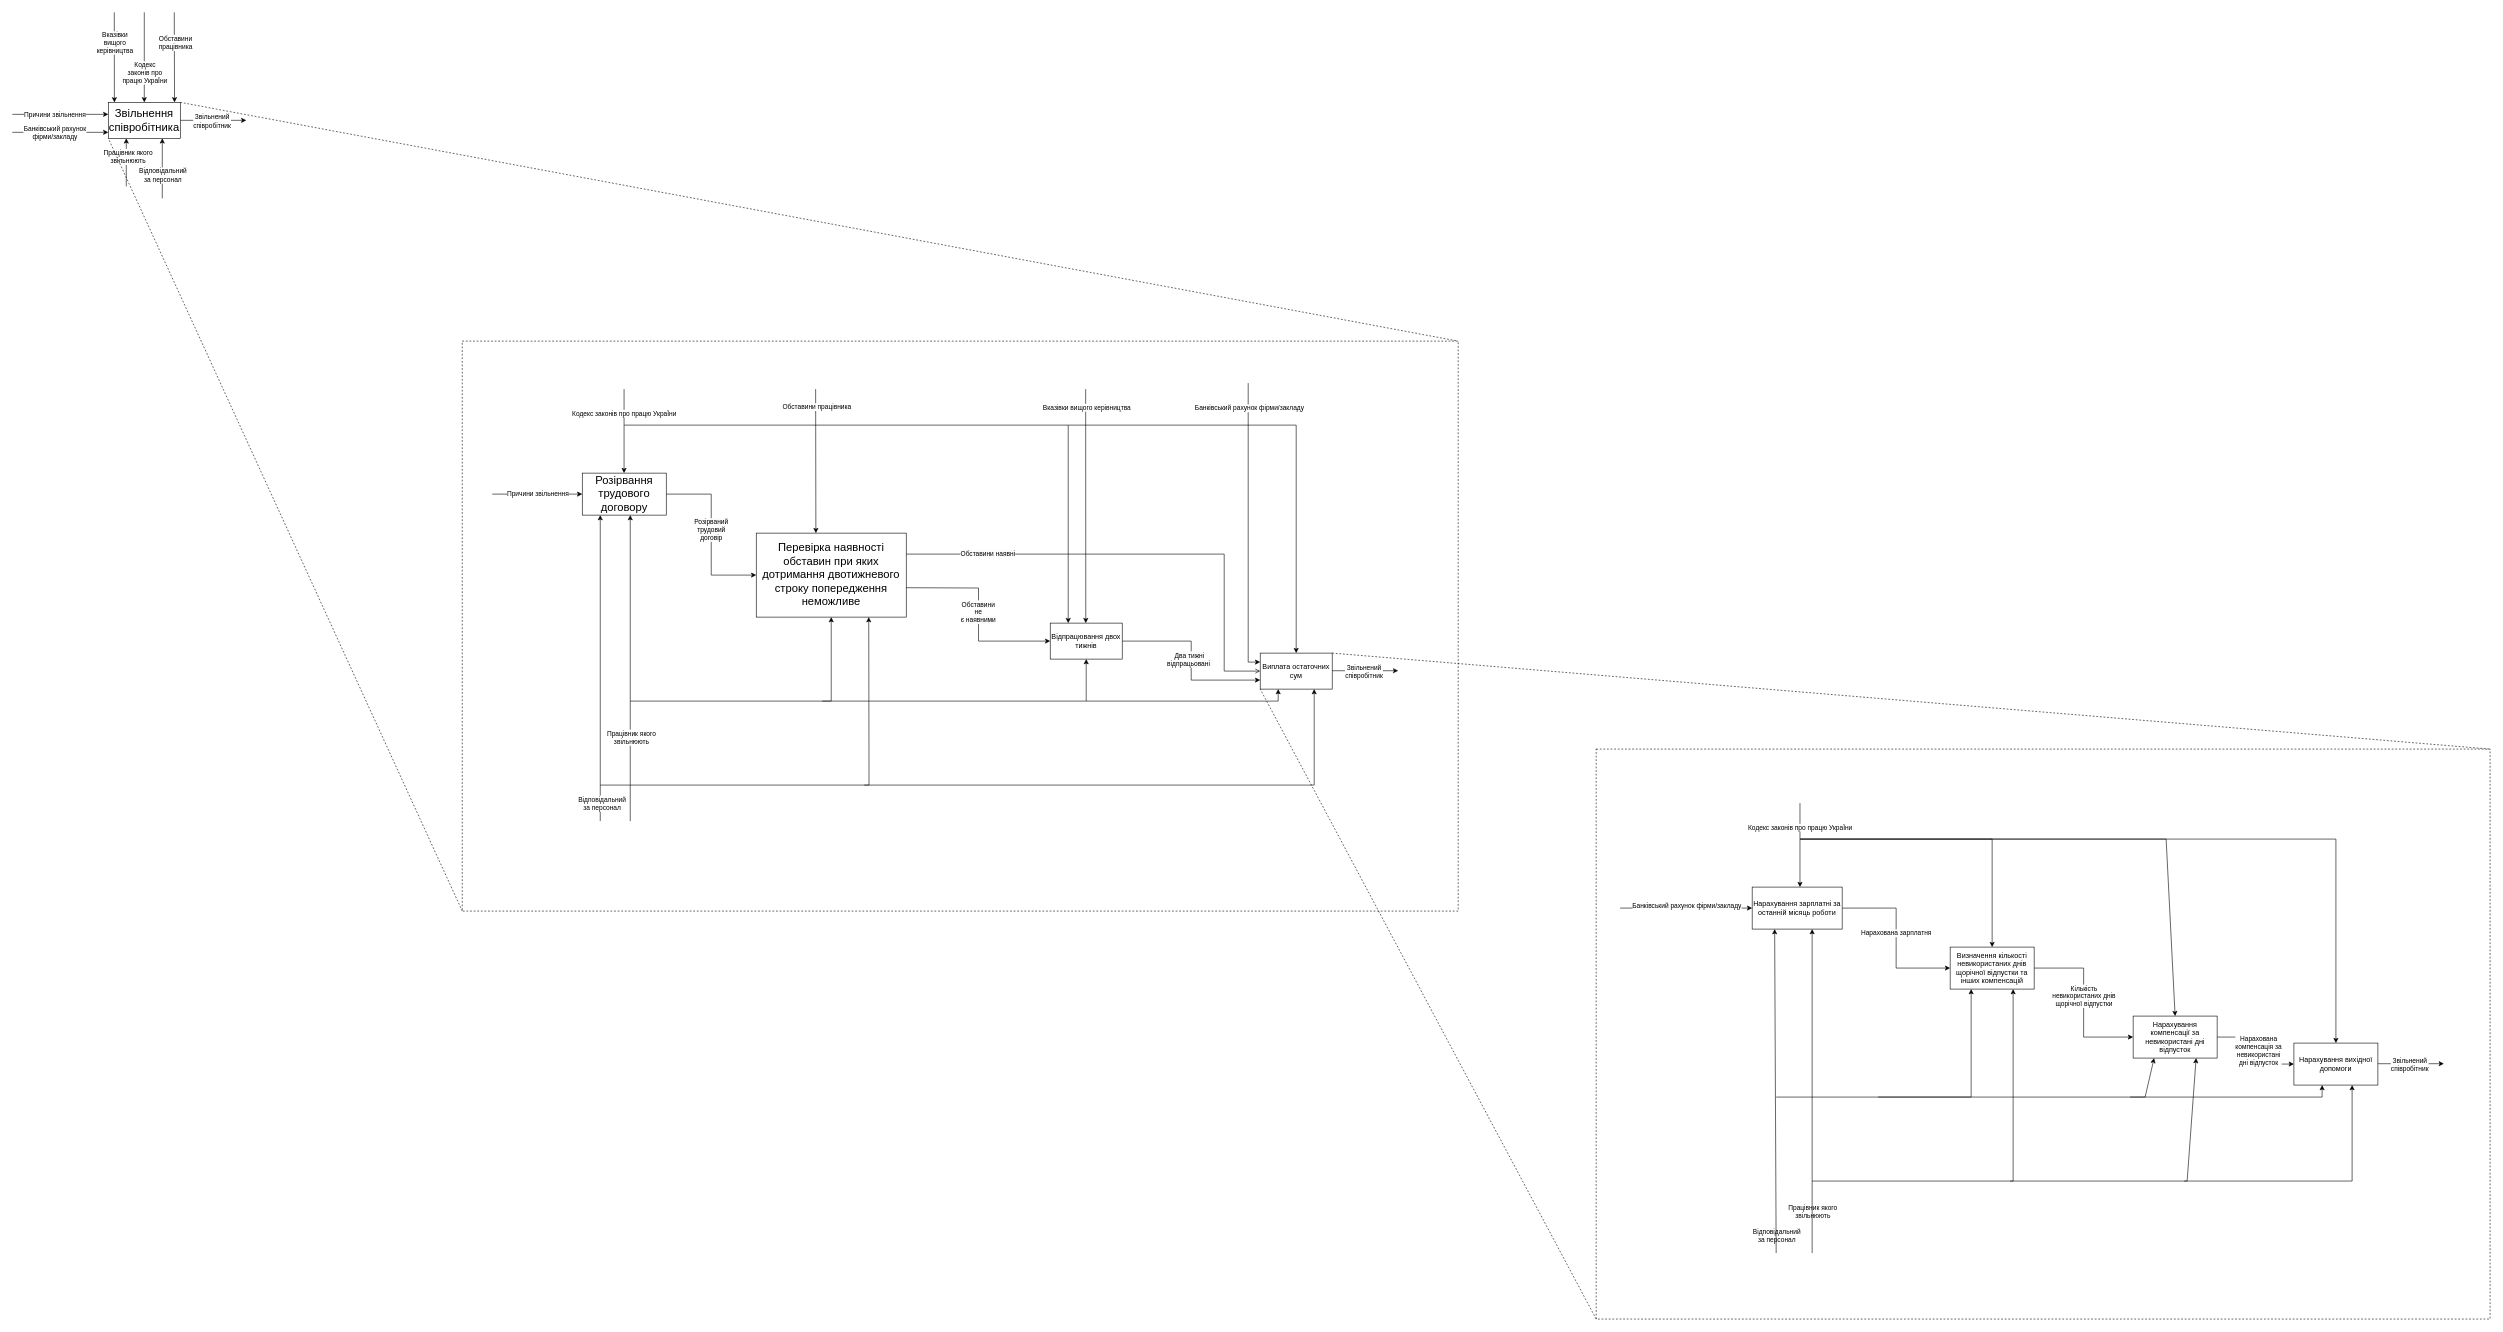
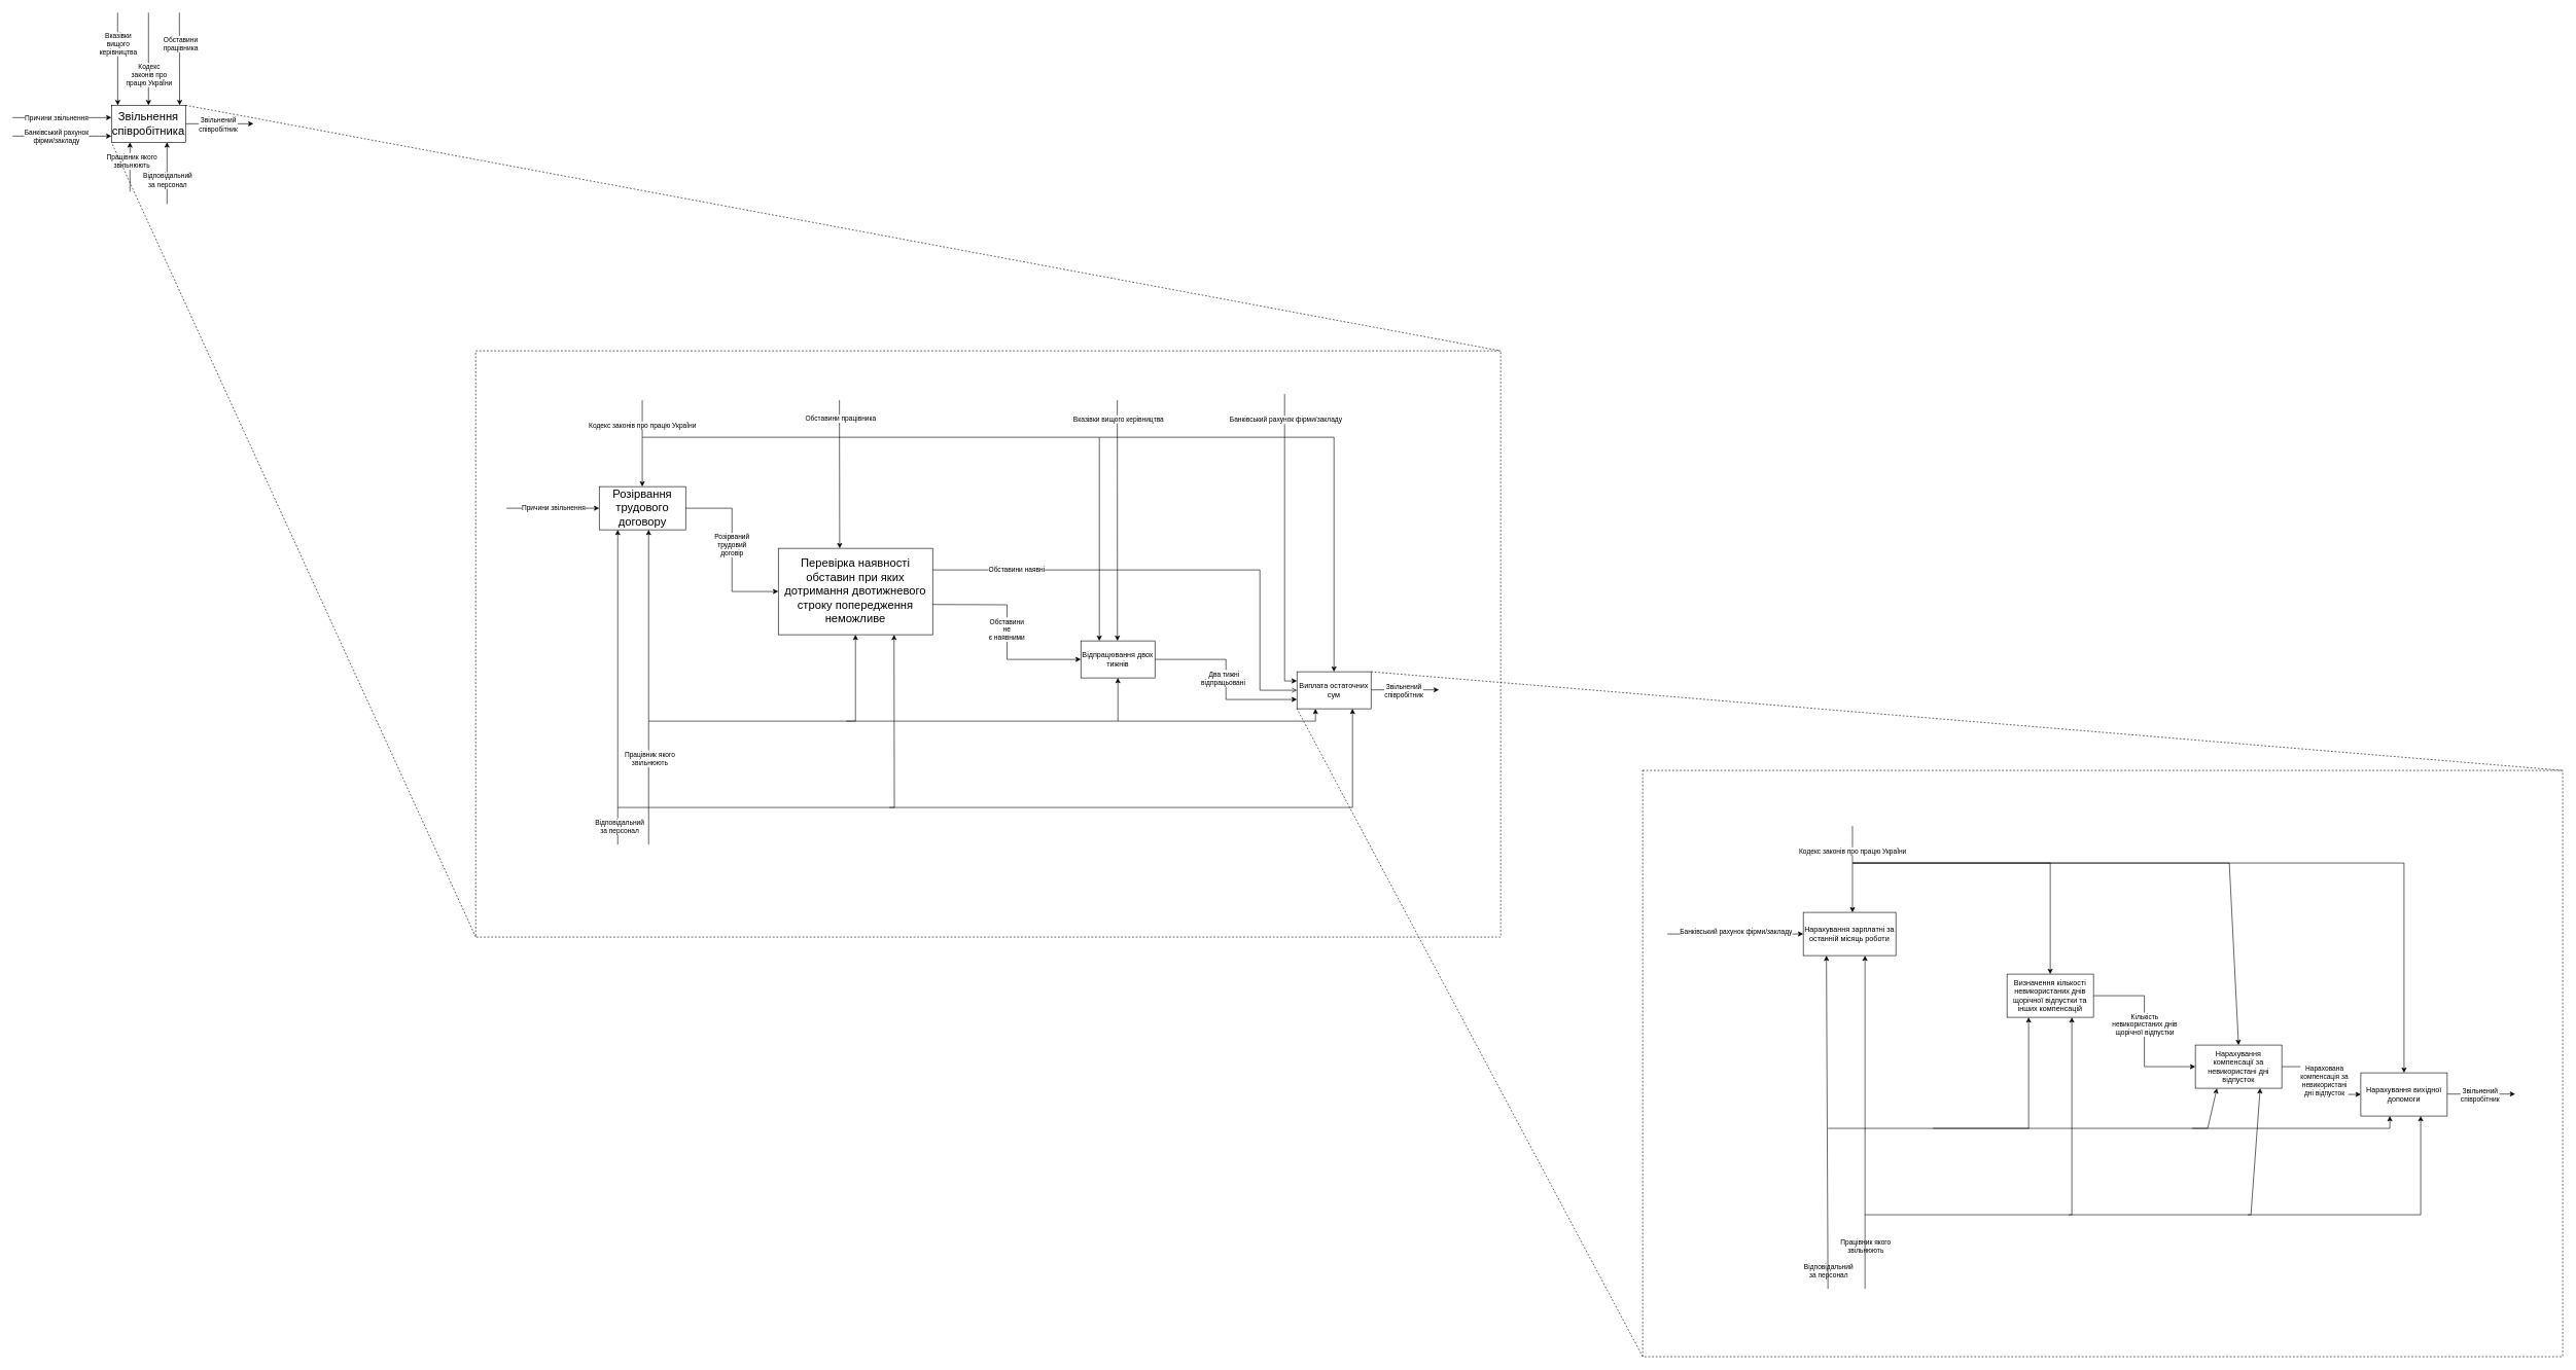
- <mxCell id="54" style="edgeStyle=orthogonalEdgeStyle;rounded=0;orthogonalLoop=1;jettySize=auto;html=1;entryX=0;entryY=0.5;entryDx=0;entryDy=0;" edge="1" parent="1" source="56" target="62"><mxGeometry relative="1" as="geometry"><mxPoint x="3220" y="1648" as="targetPoint" /></mxGeometry></mxCell>
- <mxCell id="55" value="&lt;font face=&quot;Calibri, sans-serif&quot;&gt;Нарахована зарплатня&lt;br&gt;&lt;/font&gt;" style="edgeLabel;html=1;align=center;verticalAlign=middle;resizable=0;points=[];" vertex="1" connectable="0" parent="54"><mxGeometry x="-0.062" y="-1" relative="1" as="geometry"><mxPoint as="offset" /></mxGeometry></mxCell>
